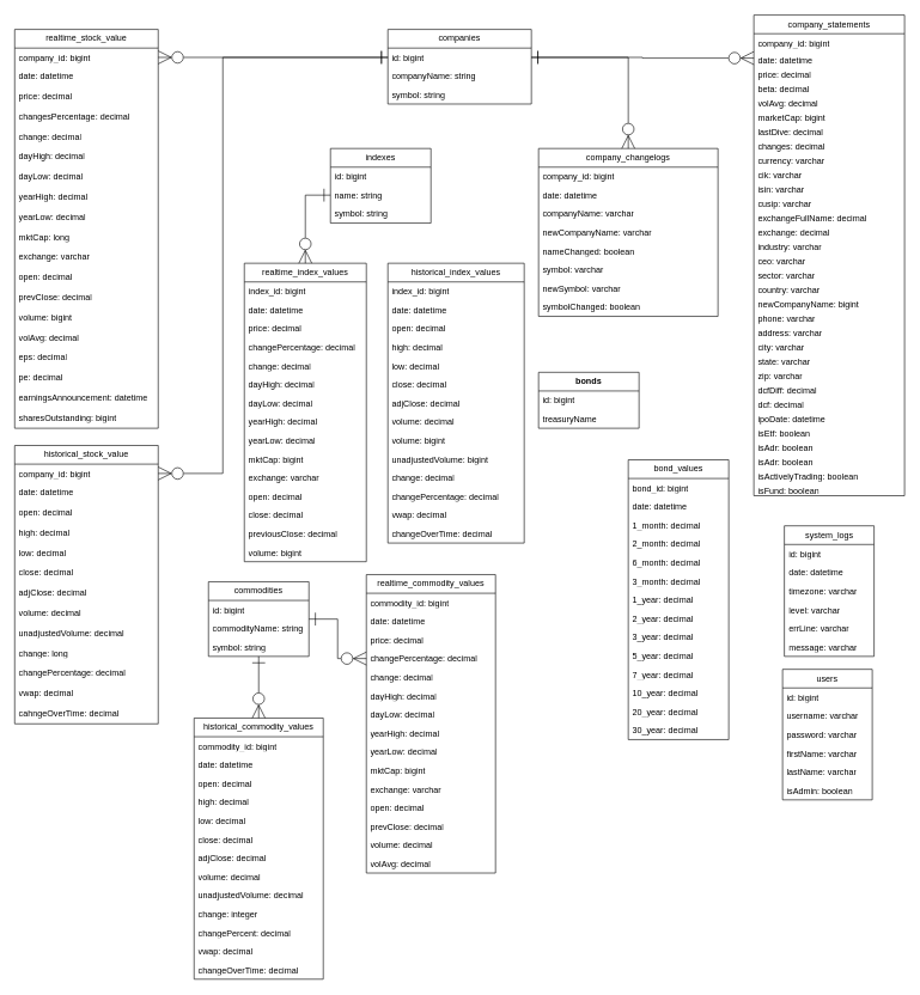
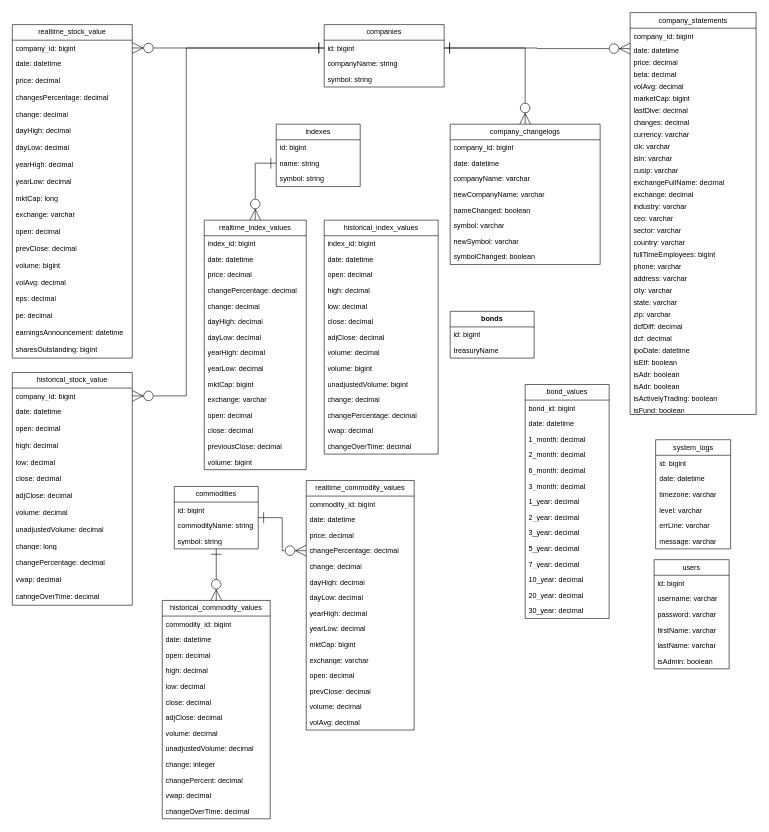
- <mxCell id="94" value="newCompanyName: bigint" style="text;strokeColor=none;fillColor=none;align=left;verticalAlign=top;spacingLeft=4;spacingRight=4;overflow=hidden;rotatable=0;points=[[0,0.5],[1,0.5]];portConstraint=eastwest;whiteSpace=wrap;html=1;" vertex="1" parent="75"><mxGeometry y="390" width="210" height="20" as="geometry" /></mxCell>
+ <mxCell id="94" value="fullTimeEmployees: bigint" style="text;strokeColor=none;fillColor=none;align=left;verticalAlign=top;spacingLeft=4;spacingRight=4;overflow=hidden;rotatable=0;points=[[0,0.5],[1,0.5]];portConstraint=eastwest;whiteSpace=wrap;html=1;" vertex="1" parent="75"><mxGeometry y="390" width="210" height="20" as="geometry" /></mxCell>
